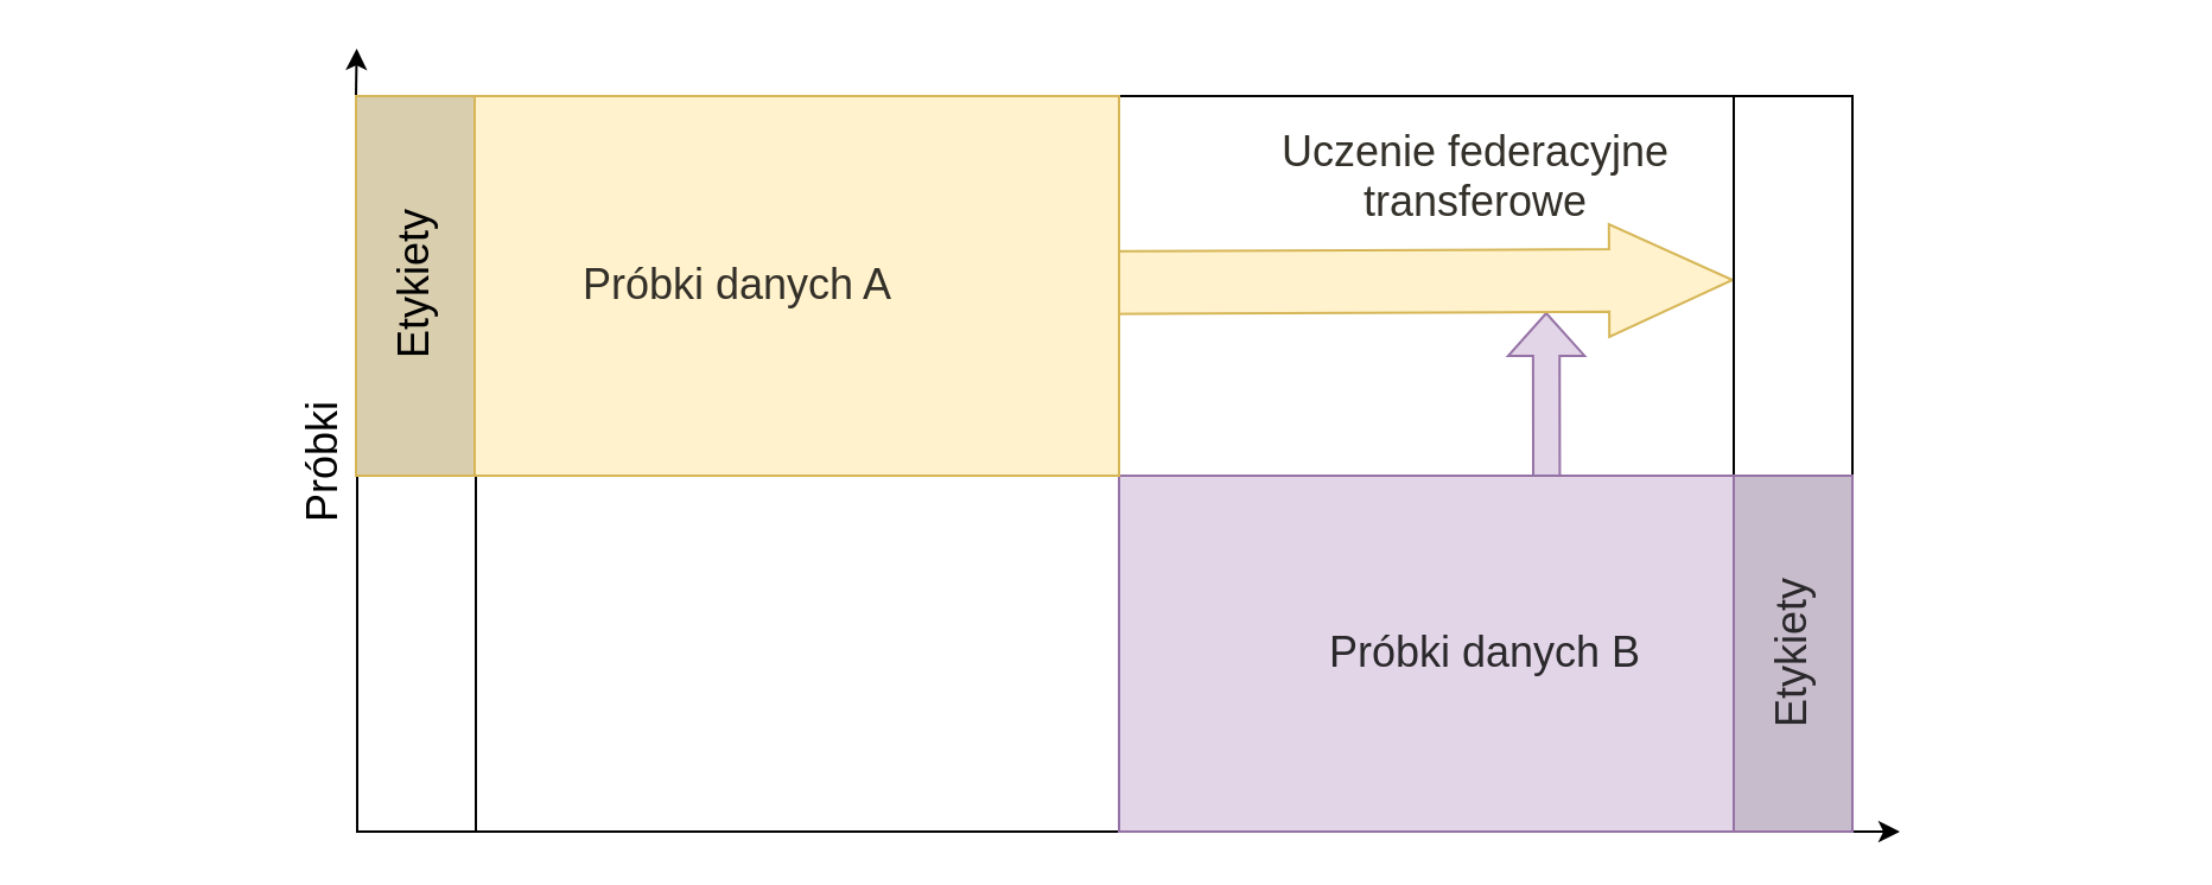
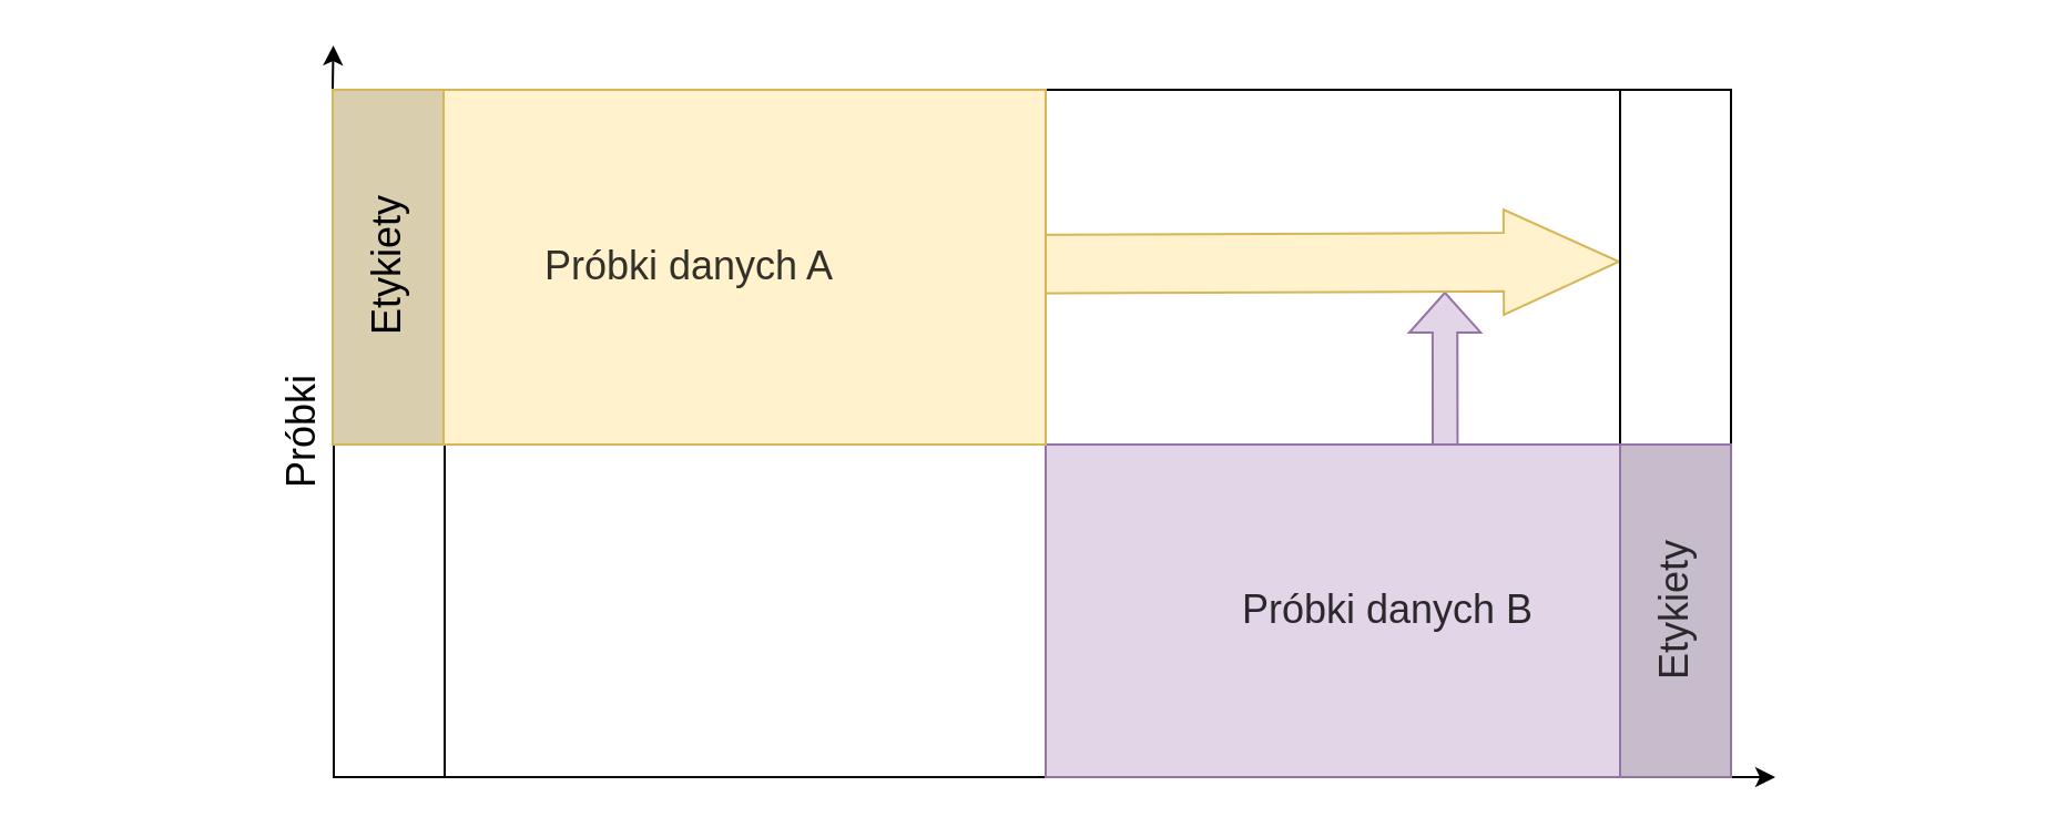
- <mxCell id="14" value="&lt;span lang=&quot;PL&quot; style=&quot;line-height: 16.8px&quot;&gt;&lt;font style=&quot;font-size: 18px&quot; color=&quot;#333029&quot;&gt;Uczenie federacyjne &lt;br&gt;transferowe&lt;/font&gt;&lt;/span&gt;&lt;span style=&quot;color: rgb(0 , 0 , 0) ; font-size: medium&quot;&gt;&lt;/span&gt;" style="text;html=1;align=center;verticalAlign=middle;resizable=0;points=[];autosize=1;strokeColor=none;fillColor=none;fontSize=17;fontFamily=Helvetica;fontColor=#1F2B19;" vertex="1" parent="1"><mxGeometry x="531" y="50" width="180" height="50" as="geometry" /></mxCell>
